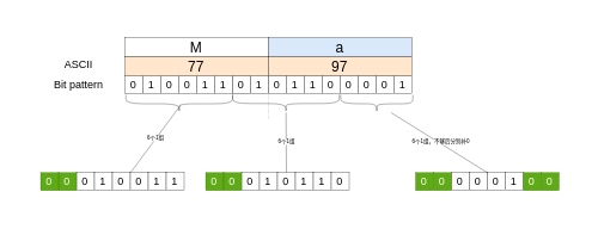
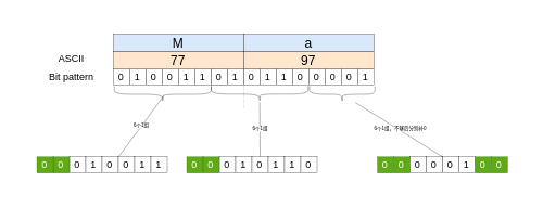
- <mxCell id="50" value="&lt;font style=&quot;font-size: 8px;&quot;&gt;M&lt;/font&gt;" style="rounded=0;whiteSpace=wrap;html=1;strokeWidth=0.2;fontSize=8;align=center;verticalAlign=middle;" vertex="1" parent="1"><mxGeometry x="69" y="20.5" width="80" height="10.75" as="geometry" /></mxCell>
+ <mxCell id="50" value="&lt;font style=&quot;font-size: 8px;&quot;&gt;M&lt;/font&gt;" style="rounded=0;whiteSpace=wrap;html=1;strokeWidth=0.2;fontSize=8;align=center;verticalAlign=middle;fillColor=#dae8fc;" vertex="1" parent="1"><mxGeometry x="69" y="20.5" width="80" height="10.75" as="geometry" /></mxCell>
